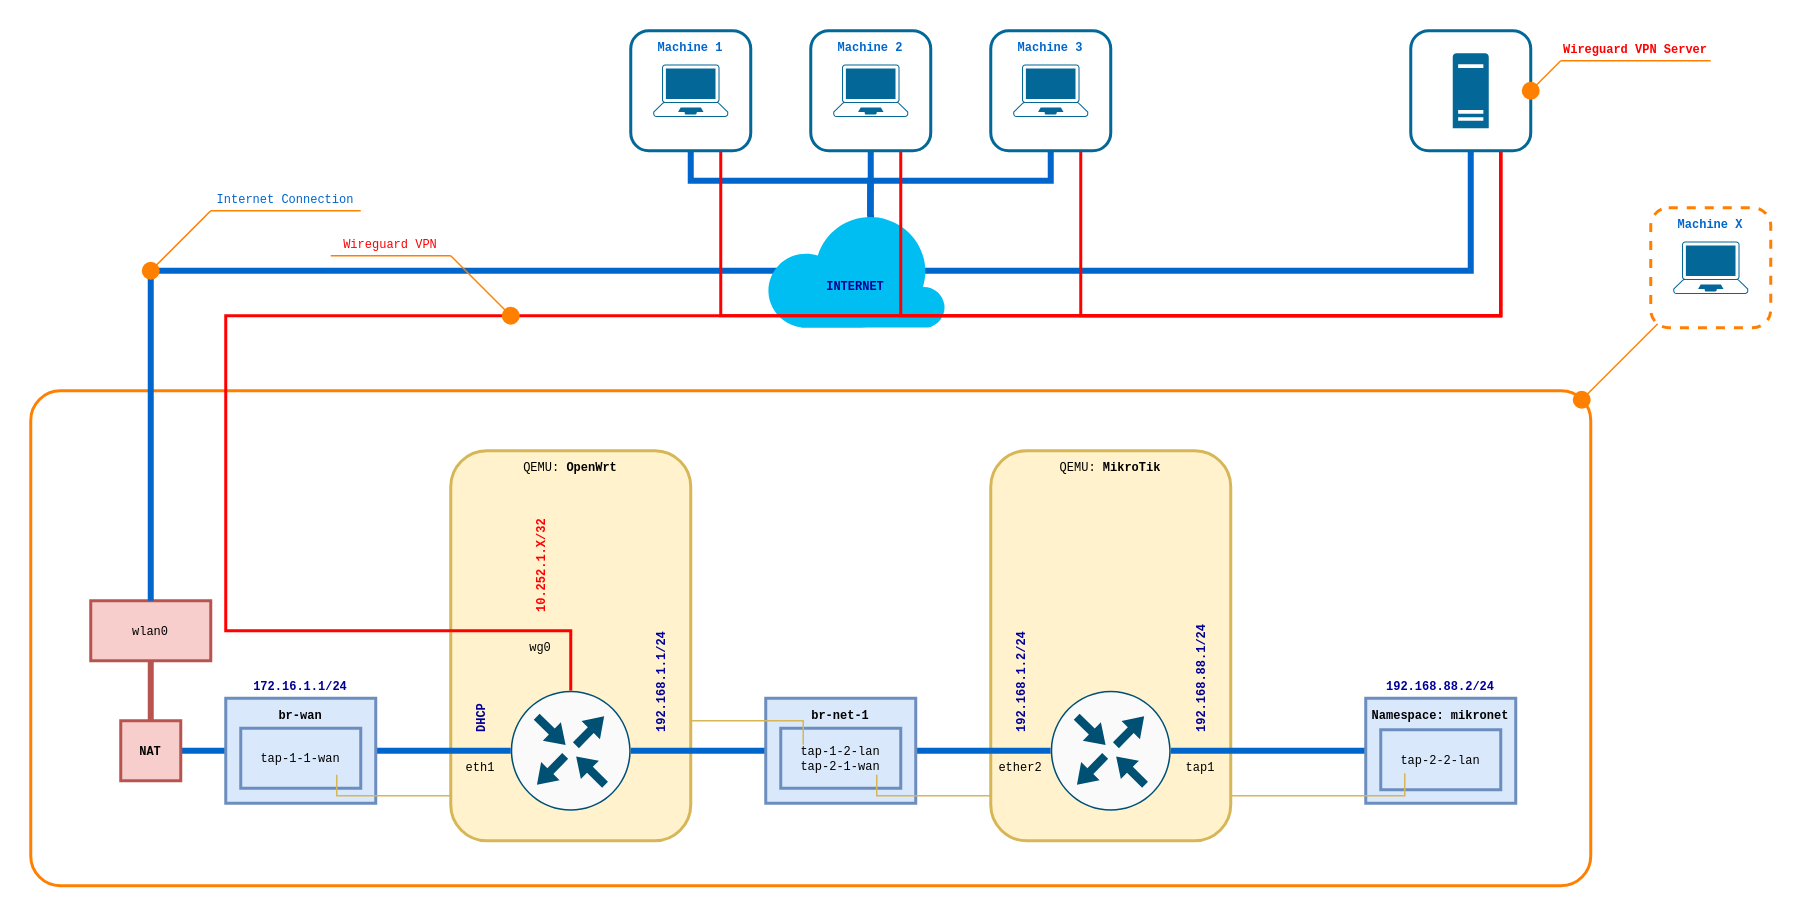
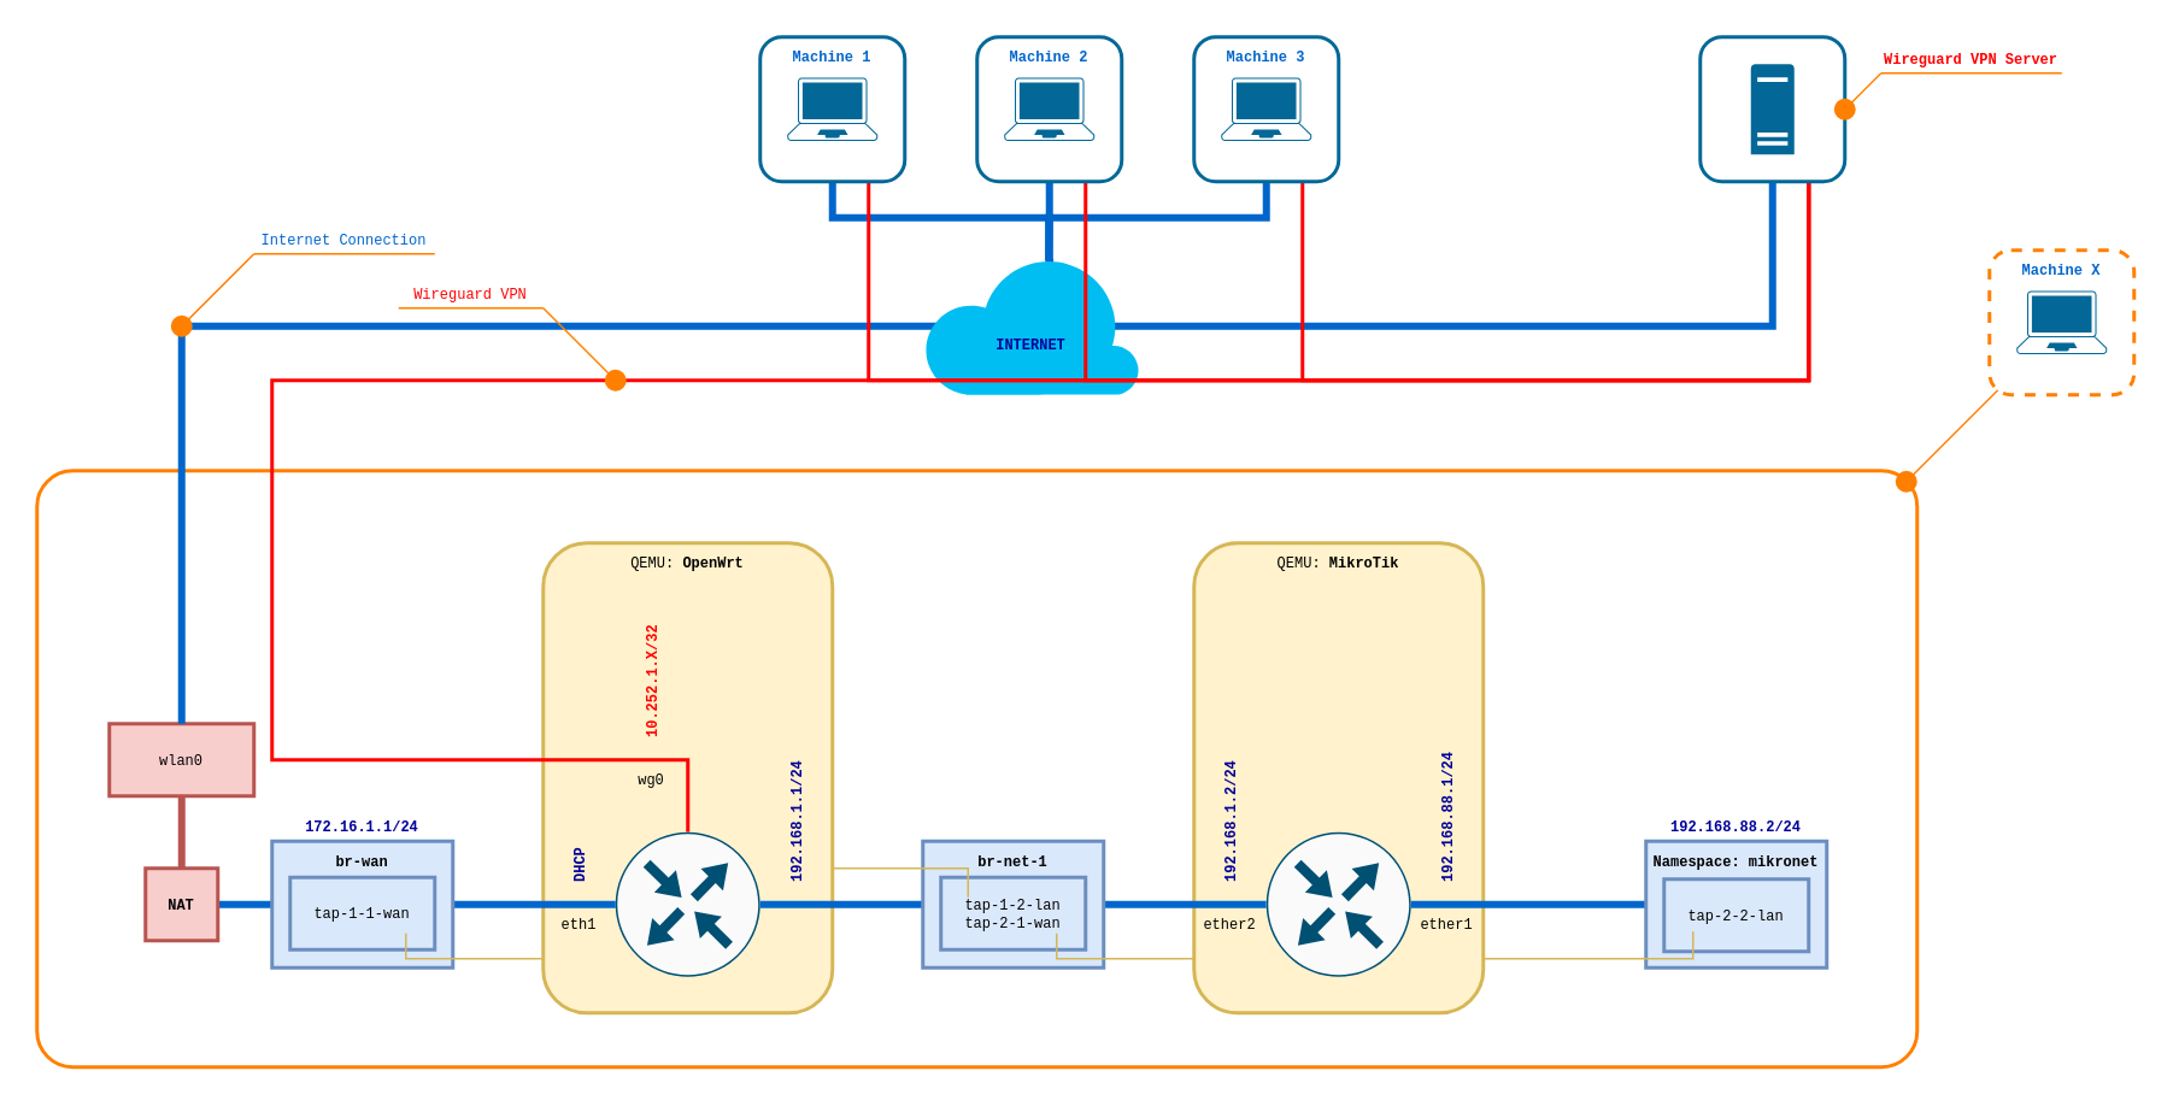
- <mxCell id="25" value="tap1" style="text;html=1;strokeColor=none;fillColor=none;align=center;verticalAlign=top;whiteSpace=wrap;rounded=0;fontFamily=Courier New;fontSize=8;" vertex="1" parent="1"><mxGeometry x="780" y="500" width="40" height="40" as="geometry" /></mxCell>
+ <mxCell id="25" value="ether1" style="text;html=1;strokeColor=none;fillColor=none;align=center;verticalAlign=top;whiteSpace=wrap;rounded=0;fontFamily=Courier New;fontSize=8;" vertex="1" parent="1"><mxGeometry x="780" y="500" width="40" height="40" as="geometry" /></mxCell>
